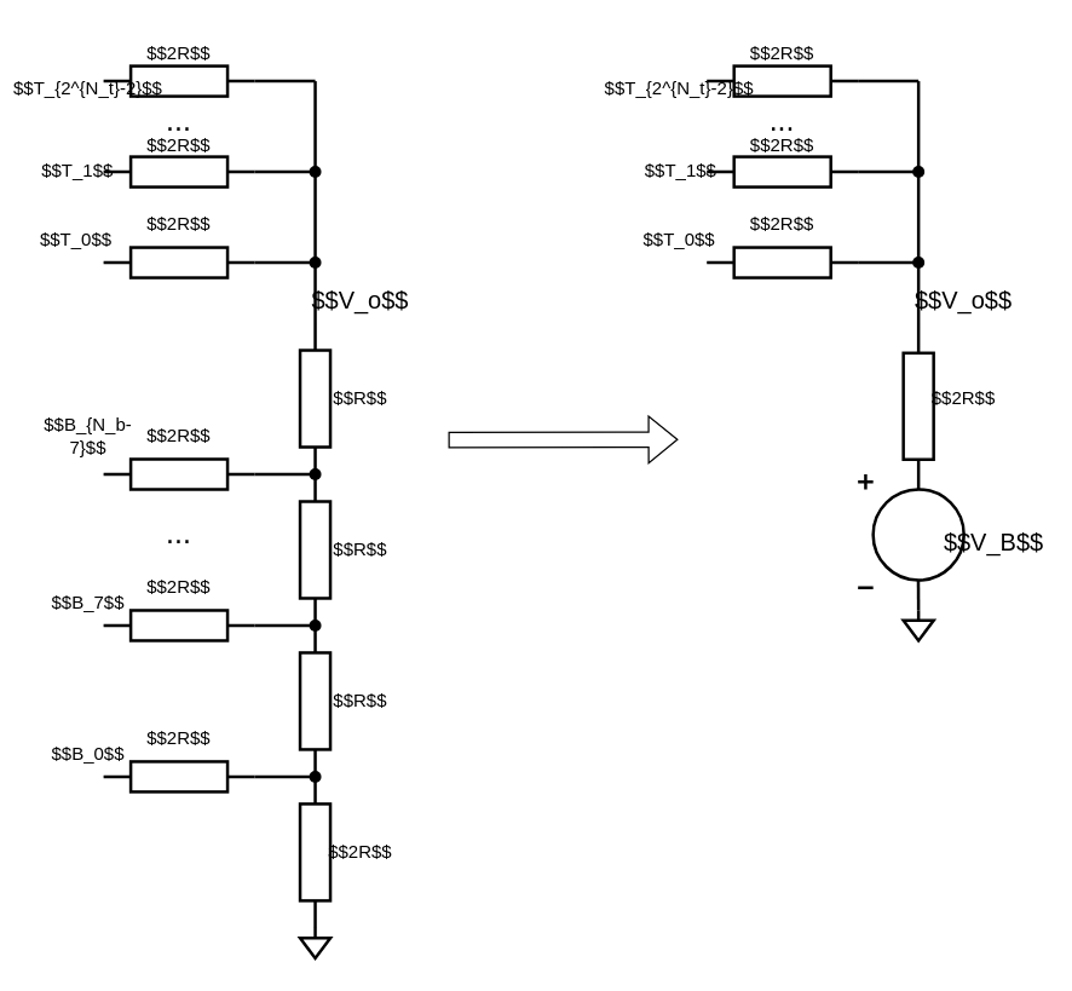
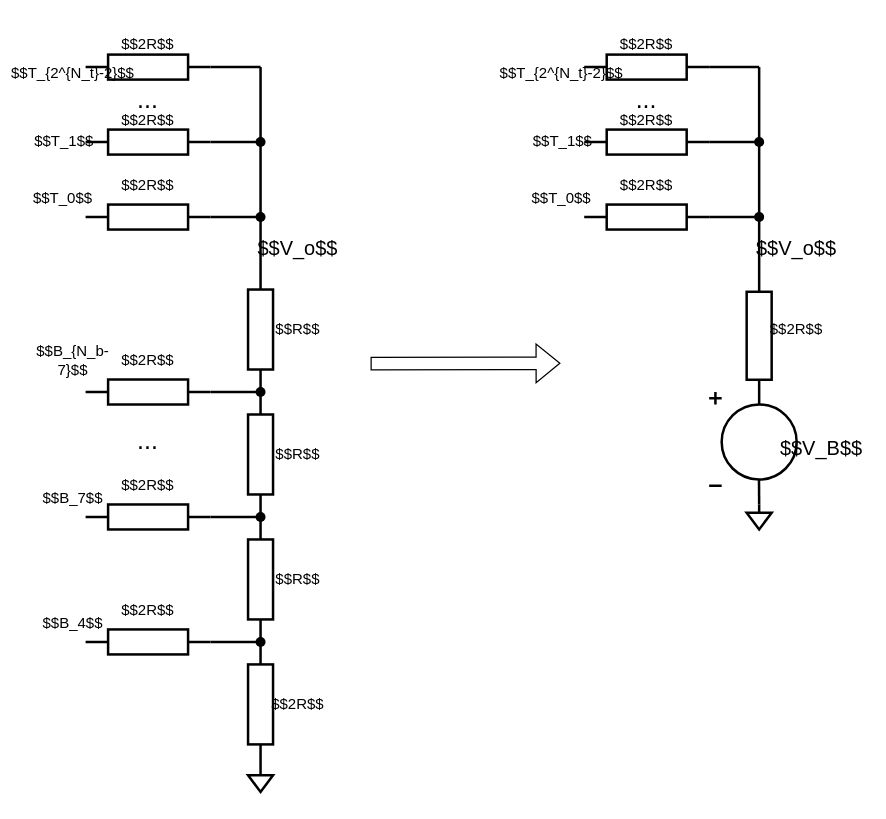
- <mxCell id="31" value="$$B_0$$" style="text;html=1;align=center;verticalAlign=middle;whiteSpace=wrap;rounded=0;" vertex="1" parent="1"><mxGeometry x="28" y="483" width="60" height="30" as="geometry" /></mxCell>
+ <mxCell id="31" value="$$B_4$$" style="text;html=1;align=center;verticalAlign=middle;whiteSpace=wrap;rounded=0;" vertex="1" parent="1"><mxGeometry x="28" y="483" width="60" height="30" as="geometry" /></mxCell>
